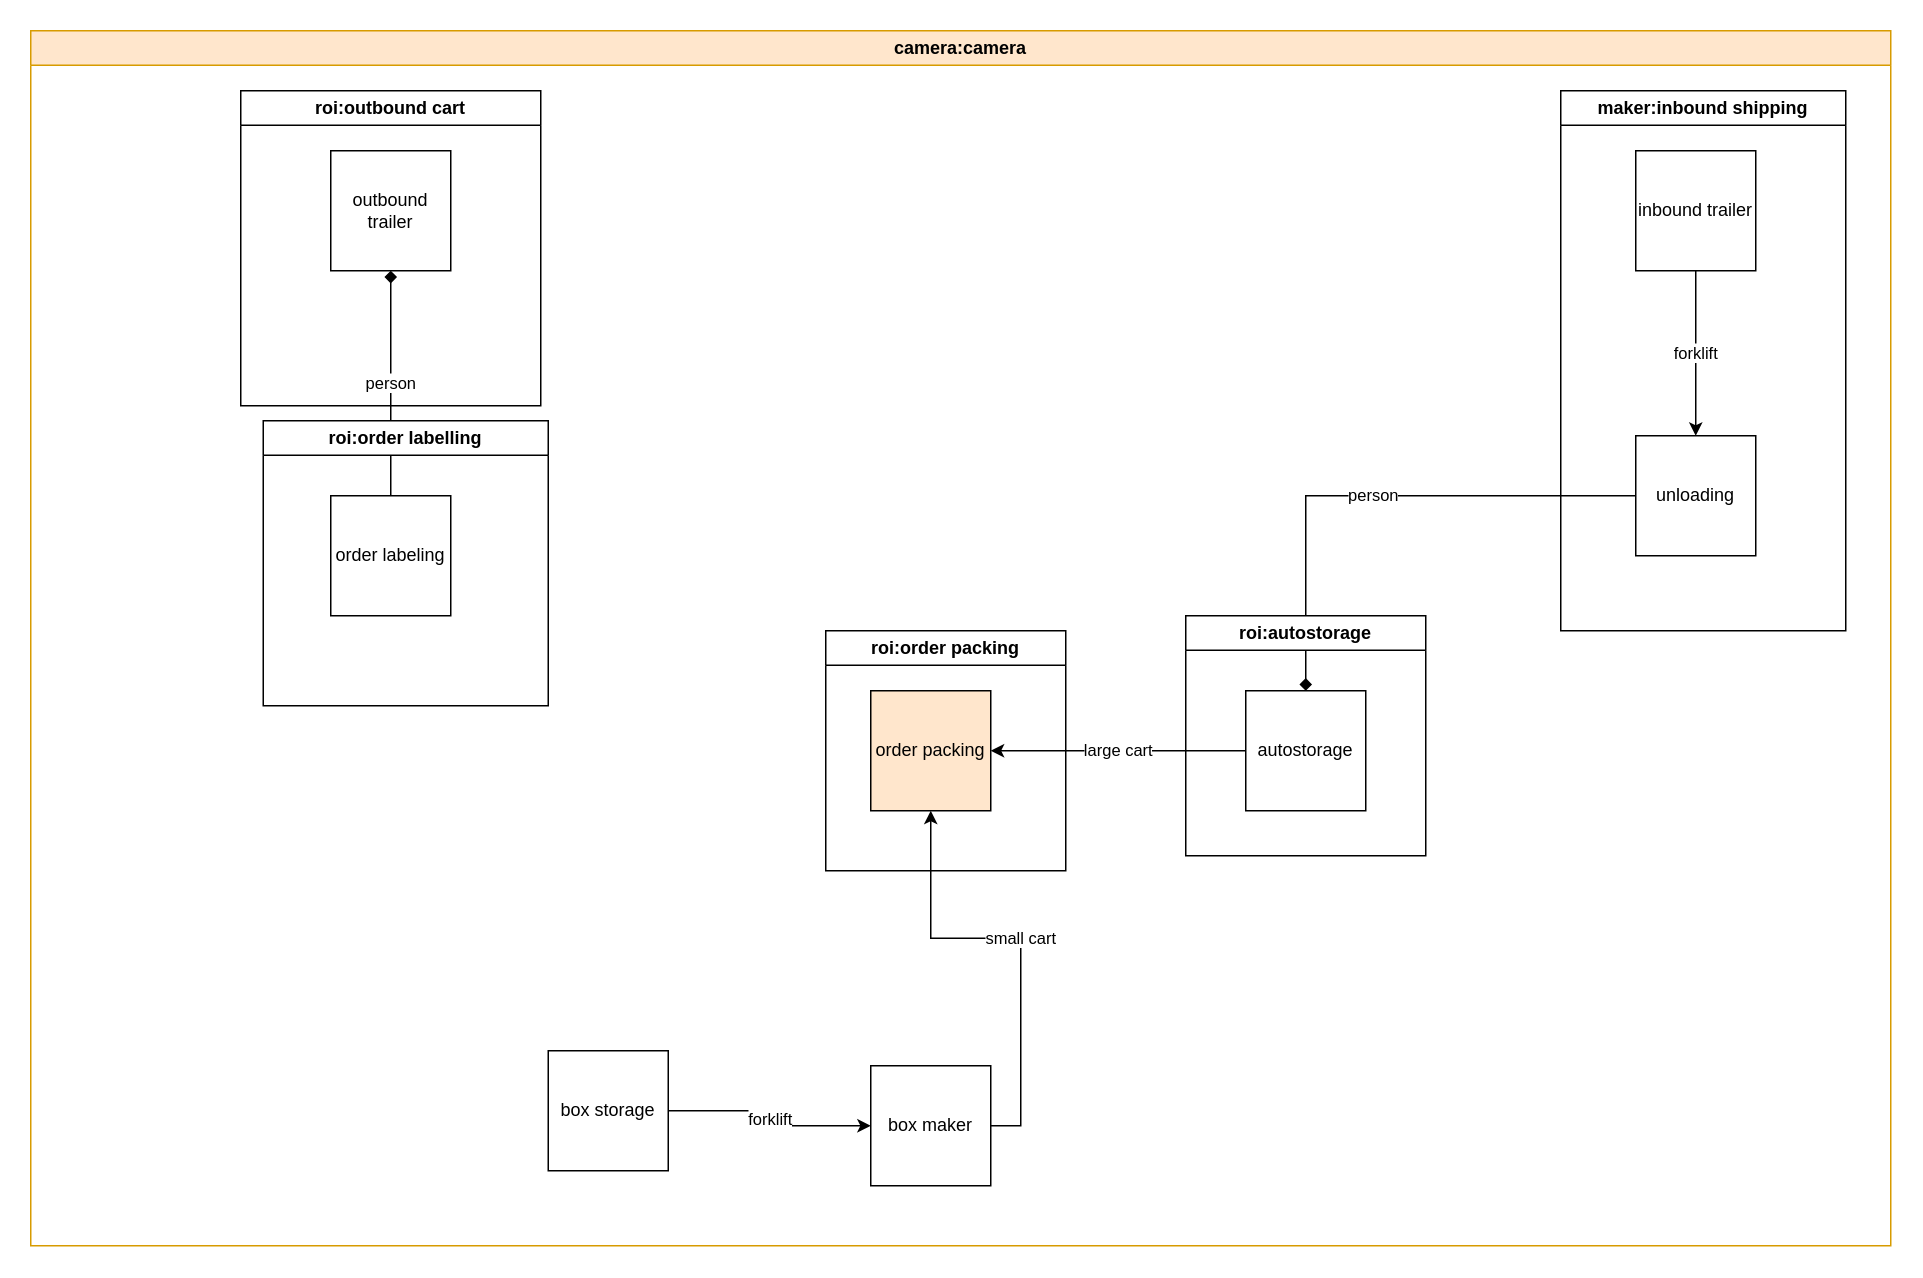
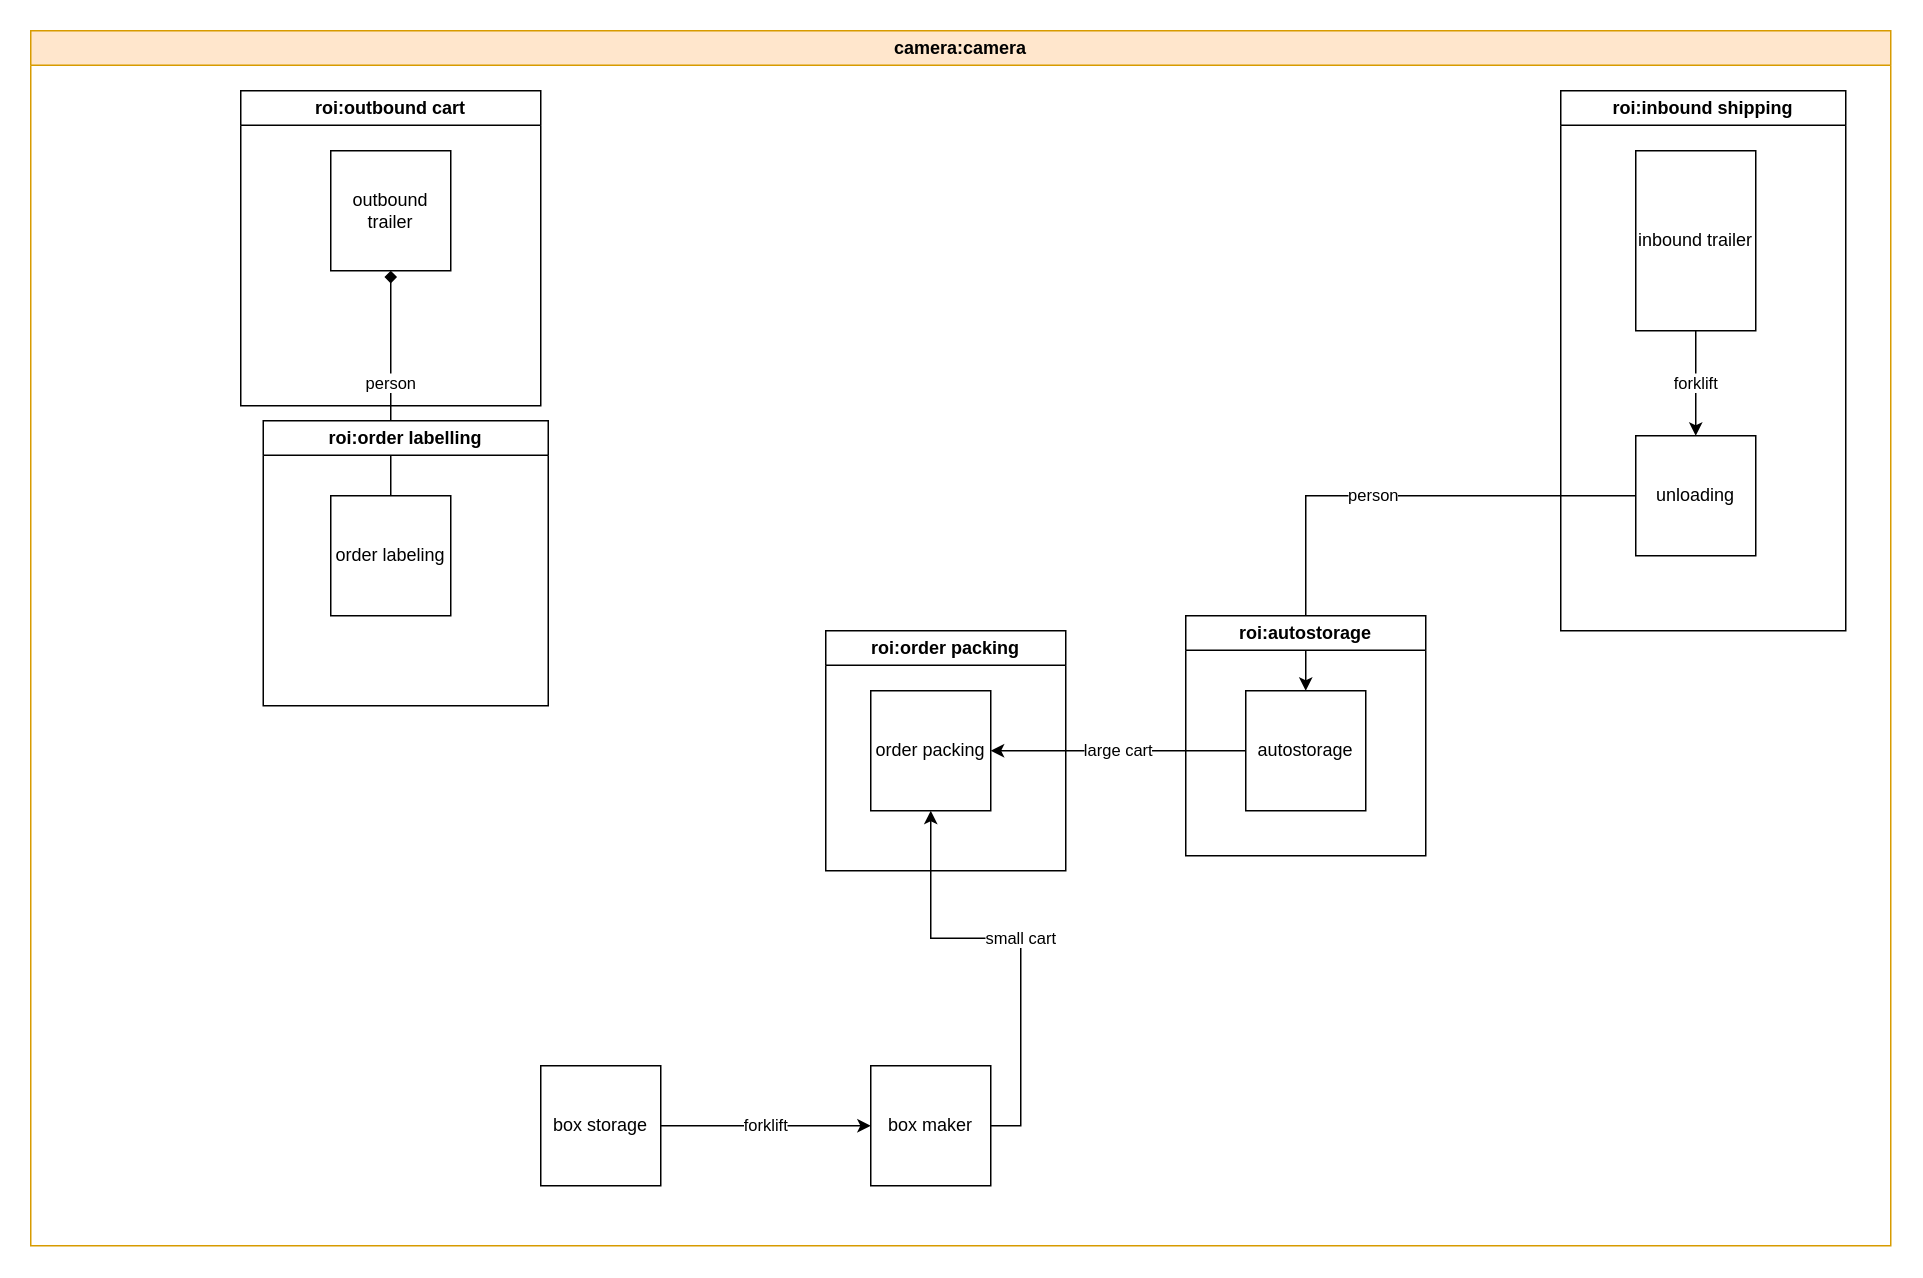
- <mxCell id="20" value="maker:inbound shipping" style="swimlane;whiteSpace=wrap;html=1;" vertex="1" parent="16"><mxGeometry x="1020" y="40" width="190" height="360" as="geometry" /></mxCell>
+ <mxCell id="20" value="roi:inbound shipping" style="swimlane;whiteSpace=wrap;html=1;" vertex="1" parent="16"><mxGeometry x="1020" y="40" width="190" height="360" as="geometry" /></mxCell>
- <mxCell id="3" value="inbound trailer" style="whiteSpace=wrap;html=1;aspect=fixed;" parent="1" vertex="1"><mxGeometry x="1090" y="100" width="80" height="80" as="geometry" /></mxCell>
+ <mxCell id="3" value="inbound trailer" style="whiteSpace=wrap;html=1;aspect=fixed;" parent="1" vertex="1"><mxGeometry x="1090" y="100" width="80" height="120" as="geometry" /></mxCell>
- <mxCell id="4" value="person" style="edgeStyle=orthogonalEdgeStyle;rounded=0;orthogonalLoop=1;jettySize=auto;html=1;endArrow=diamond;" parent="1" source="5" target="7" edge="1"><mxGeometry relative="1" as="geometry"><mxPoint as="offset" /></mxGeometry></mxCell>
+ <mxCell id="4" value="person" style="edgeStyle=orthogonalEdgeStyle;rounded=0;orthogonalLoop=1;jettySize=auto;html=1;" parent="1" source="5" target="7" edge="1"><mxGeometry relative="1" as="geometry"><mxPoint as="offset" /></mxGeometry></mxCell>
- <mxCell id="10" value="order packing" style="whiteSpace=wrap;html=1;aspect=fixed;fillColor=#ffe6cc;" parent="1" vertex="1"><mxGeometry x="580" y="460" width="80" height="80" as="geometry" /></mxCell>
+ <mxCell id="10" value="order packing" style="whiteSpace=wrap;html=1;aspect=fixed;" parent="1" vertex="1"><mxGeometry x="580" y="460" width="80" height="80" as="geometry" /></mxCell>
- <mxCell id="9" value="box storage" style="whiteSpace=wrap;html=1;aspect=fixed;" parent="1" vertex="1"><mxGeometry x="365" y="700" width="80" height="80" as="geometry" /></mxCell>
+ <mxCell id="9" value="box storage" style="whiteSpace=wrap;html=1;aspect=fixed;" parent="1" vertex="1"><mxGeometry x="360" y="710" width="80" height="80" as="geometry" /></mxCell>
